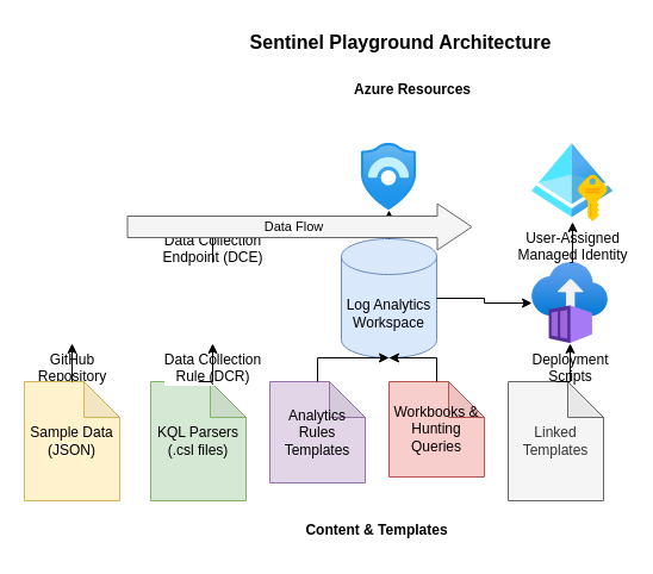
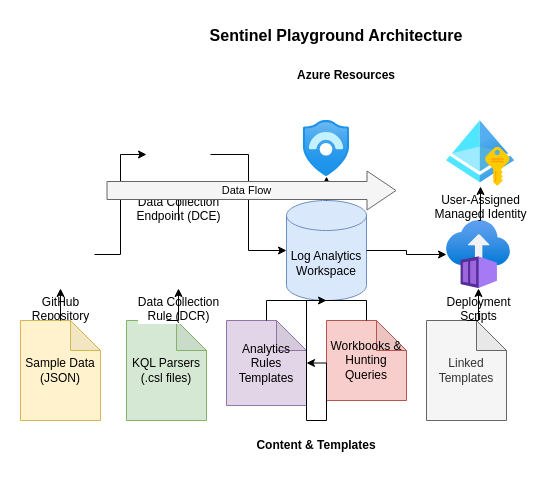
+ <mxCell id="14" style="edgeStyle=orthogonalEdgeStyle;rounded=0;orthogonalLoop=1;jettySize=auto;html=1;exitX=1;exitY=0.5;exitDx=0;exitDy=0;entryX=0;entryY=0.5;entryDx=0;entryDy=0;entryPerimeter=0;" edge="1" parent="1" source="7" target="5"><mxGeometry relative="1" as="geometry" /></mxCell>
+ <mxCell id="15" style="edgeStyle=orthogonalEdgeStyle;rounded=0;orthogonalLoop=1;jettySize=auto;html=1;exitX=1;exitY=0.5;exitDx=0;exitDy=0;entryX=0;entryY=0.5;entryDx=0;entryDy=0;entryPerimeter=0;" edge="1" parent="1" source="5" target="2"><mxGeometry relative="1" as="geometry" /></mxCell>
- <mxCell id="23" style="edgeStyle=orthogonalEdgeStyle;rounded=0;orthogonalLoop=1;jettySize=auto;html=1;exitX=0.5;exitY=0;exitDx=0;exitDy=0;entryX=0.5;entryY=1;entryDx=0;entryDy=0;entryPerimeter=0;" edge="1" parent="1" source="11" target="2"><mxGeometry relative="1" as="geometry" /></mxCell>
+ <mxCell id="23" style="edgeStyle=orthogonalEdgeStyle;rounded=0;orthogonalLoop=1;jettySize=auto;html=1;exitX=0.5;exitY=0;exitDx=0;exitDy=0;" edge="1" parent="1" source="11" target="10"><mxGeometry relative="1" as="geometry" /></mxCell>
